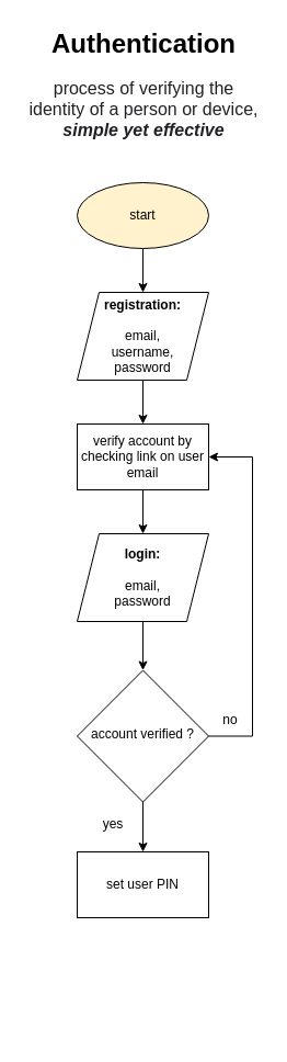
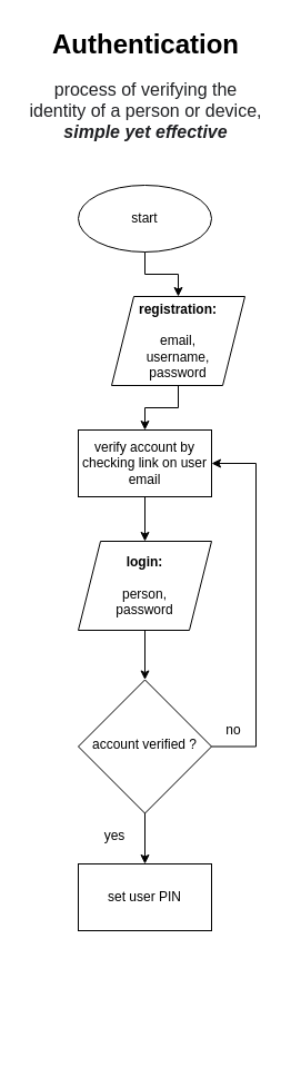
- <mxCell id="4" value="start" style="ellipse;whiteSpace=wrap;html=1;fillColor=#fff2cc;" parent="3" vertex="1"><mxGeometry width="120" height="60" as="geometry" /></mxCell>
+ <mxCell id="4" value="start" style="ellipse;whiteSpace=wrap;html=1;" parent="3" vertex="1"><mxGeometry width="120" height="60" as="geometry" /></mxCell>
- <mxCell id="5" value="&lt;b&gt;registration:&lt;br&gt;&lt;/b&gt;&lt;br&gt;email,&lt;br&gt;username,&lt;br&gt;password" style="shape=parallelogram;perimeter=parallelogramPerimeter;whiteSpace=wrap;html=1;fixedSize=1;" parent="3" vertex="1"><mxGeometry y="100" width="120" height="80" as="geometry" /></mxCell>
+ <mxCell id="5" value="&lt;b&gt;registration:&lt;br&gt;&lt;/b&gt;&lt;br&gt;email,&lt;br&gt;username,&lt;br&gt;password" style="shape=parallelogram;perimeter=parallelogramPerimeter;whiteSpace=wrap;html=1;fixedSize=1;" parent="3" vertex="1"><mxGeometry x="30" y="100" width="120" height="80" as="geometry" /></mxCell>
- <mxCell id="9" value="&lt;b&gt;login:&lt;br&gt;&lt;/b&gt;&lt;br&gt;email,&lt;br&gt;password" style="shape=parallelogram;perimeter=parallelogramPerimeter;whiteSpace=wrap;html=1;fixedSize=1;" parent="3" vertex="1"><mxGeometry y="320" width="120" height="80" as="geometry" /></mxCell>
+ <mxCell id="9" value="&lt;b&gt;login:&lt;br&gt;&lt;/b&gt;&lt;br&gt;person,&lt;br&gt;password" style="shape=parallelogram;perimeter=parallelogramPerimeter;whiteSpace=wrap;html=1;fixedSize=1;" parent="3" vertex="1"><mxGeometry y="320" width="120" height="80" as="geometry" /></mxCell>
